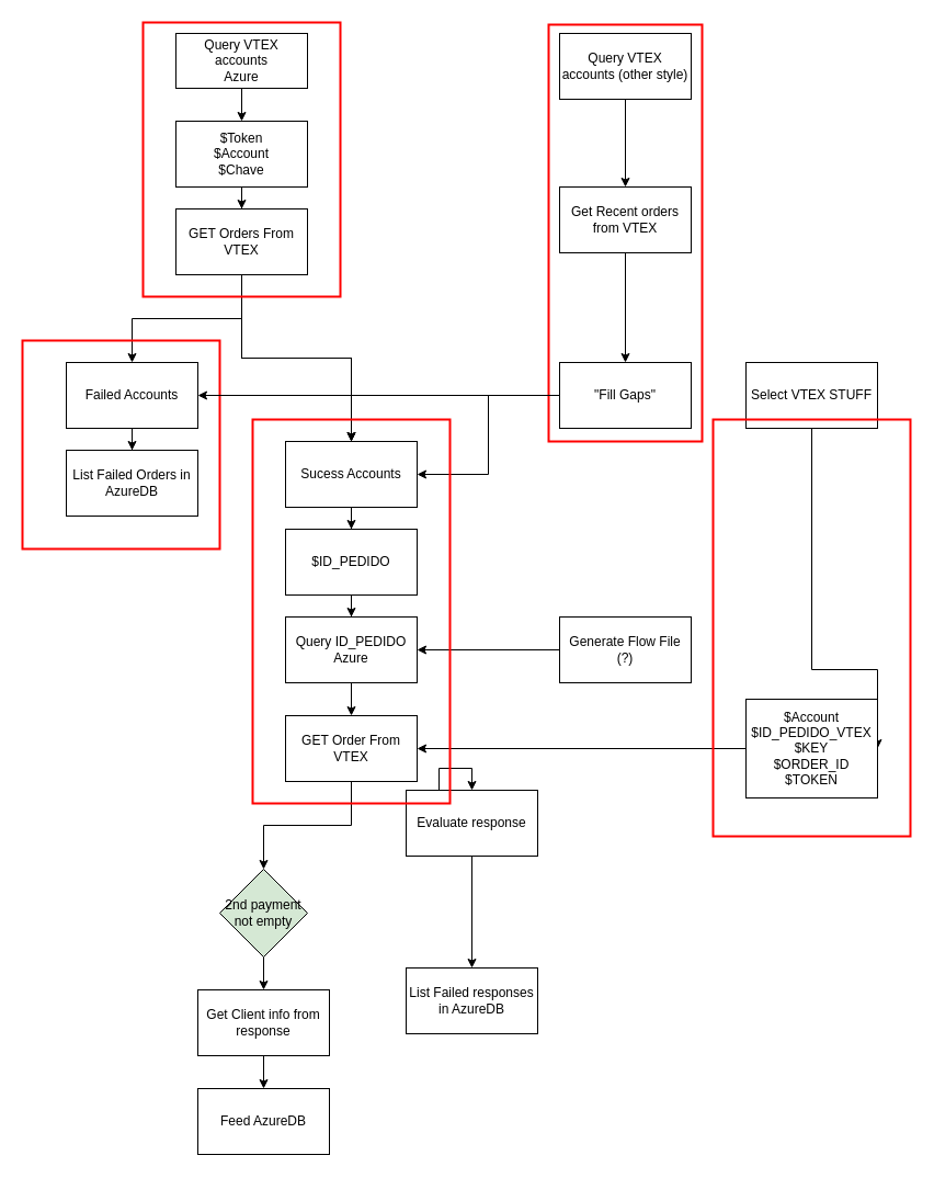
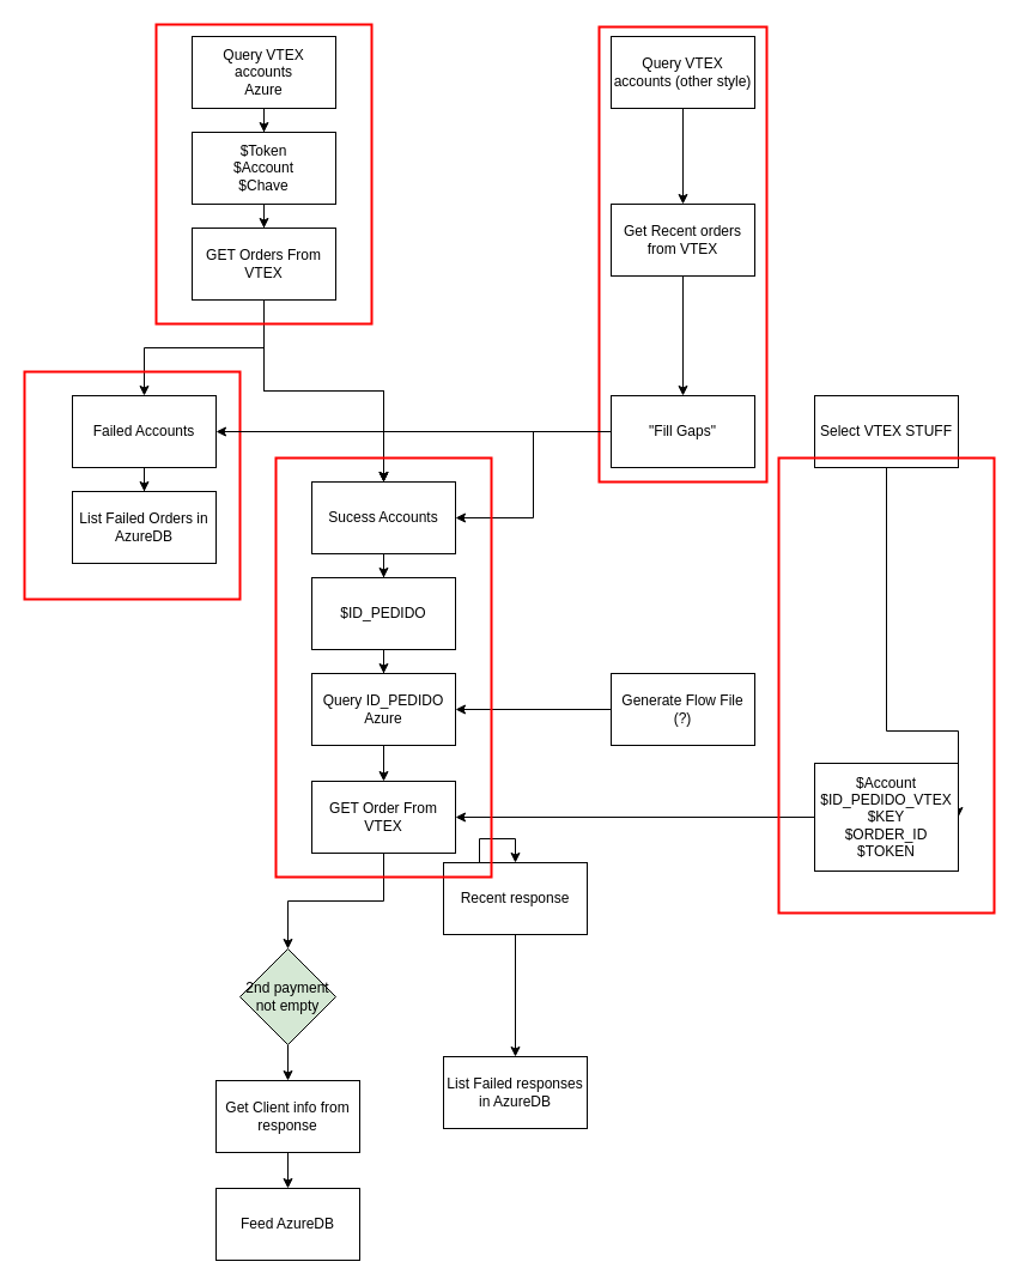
- <mxCell id="3" value="Query VTEX accounts&lt;br&gt;Azure" style="rounded=0;whiteSpace=wrap;html=1;" parent="1" vertex="1"><mxGeometry x="160" y="30" width="120" height="50" as="geometry" /></mxCell>
+ <mxCell id="3" value="Query VTEX accounts&lt;br&gt;Azure" style="rounded=0;whiteSpace=wrap;html=1;" parent="1" vertex="1"><mxGeometry x="160" y="30" width="120" height="60" as="geometry" /></mxCell>
- <mxCell id="36" value="Evaluate response" style="rounded=0;whiteSpace=wrap;html=1;" parent="1" vertex="1"><mxGeometry x="370" y="720" width="120" height="60" as="geometry" /></mxCell>
+ <mxCell id="36" value="Recent response" style="rounded=0;whiteSpace=wrap;html=1;" parent="1" vertex="1"><mxGeometry x="370" y="720" width="120" height="60" as="geometry" /></mxCell>
